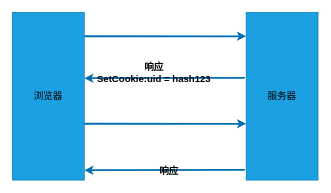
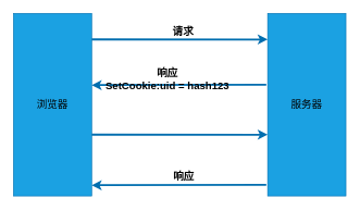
+ <mxCell id="6" value="请求" style="text;strokeColor=none;fillColor=none;html=1;fontSize=16;fontStyle=1;verticalAlign=middle;align=center;fontColor=#000000;" vertex="1" parent="1"><mxGeometry x="230" y="27" width="100" height="40" as="geometry" /></mxCell>
- <mxCell id="10" value="响应" style="text;strokeColor=none;fillColor=none;html=1;fontSize=16;fontStyle=1;verticalAlign=middle;align=center;fontColor=#000000;" vertex="1" parent="1"><mxGeometry x="231" y="264" width="100" height="40" as="geometry" /></mxCell>
+ <mxCell id="10" value="响应" style="text;strokeColor=none;fillColor=none;html=1;fontSize=16;fontStyle=1;verticalAlign=middle;align=center;fontColor=#000000;" vertex="1" parent="1"><mxGeometry x="231" y="249" width="100" height="40" as="geometry" /></mxCell>
